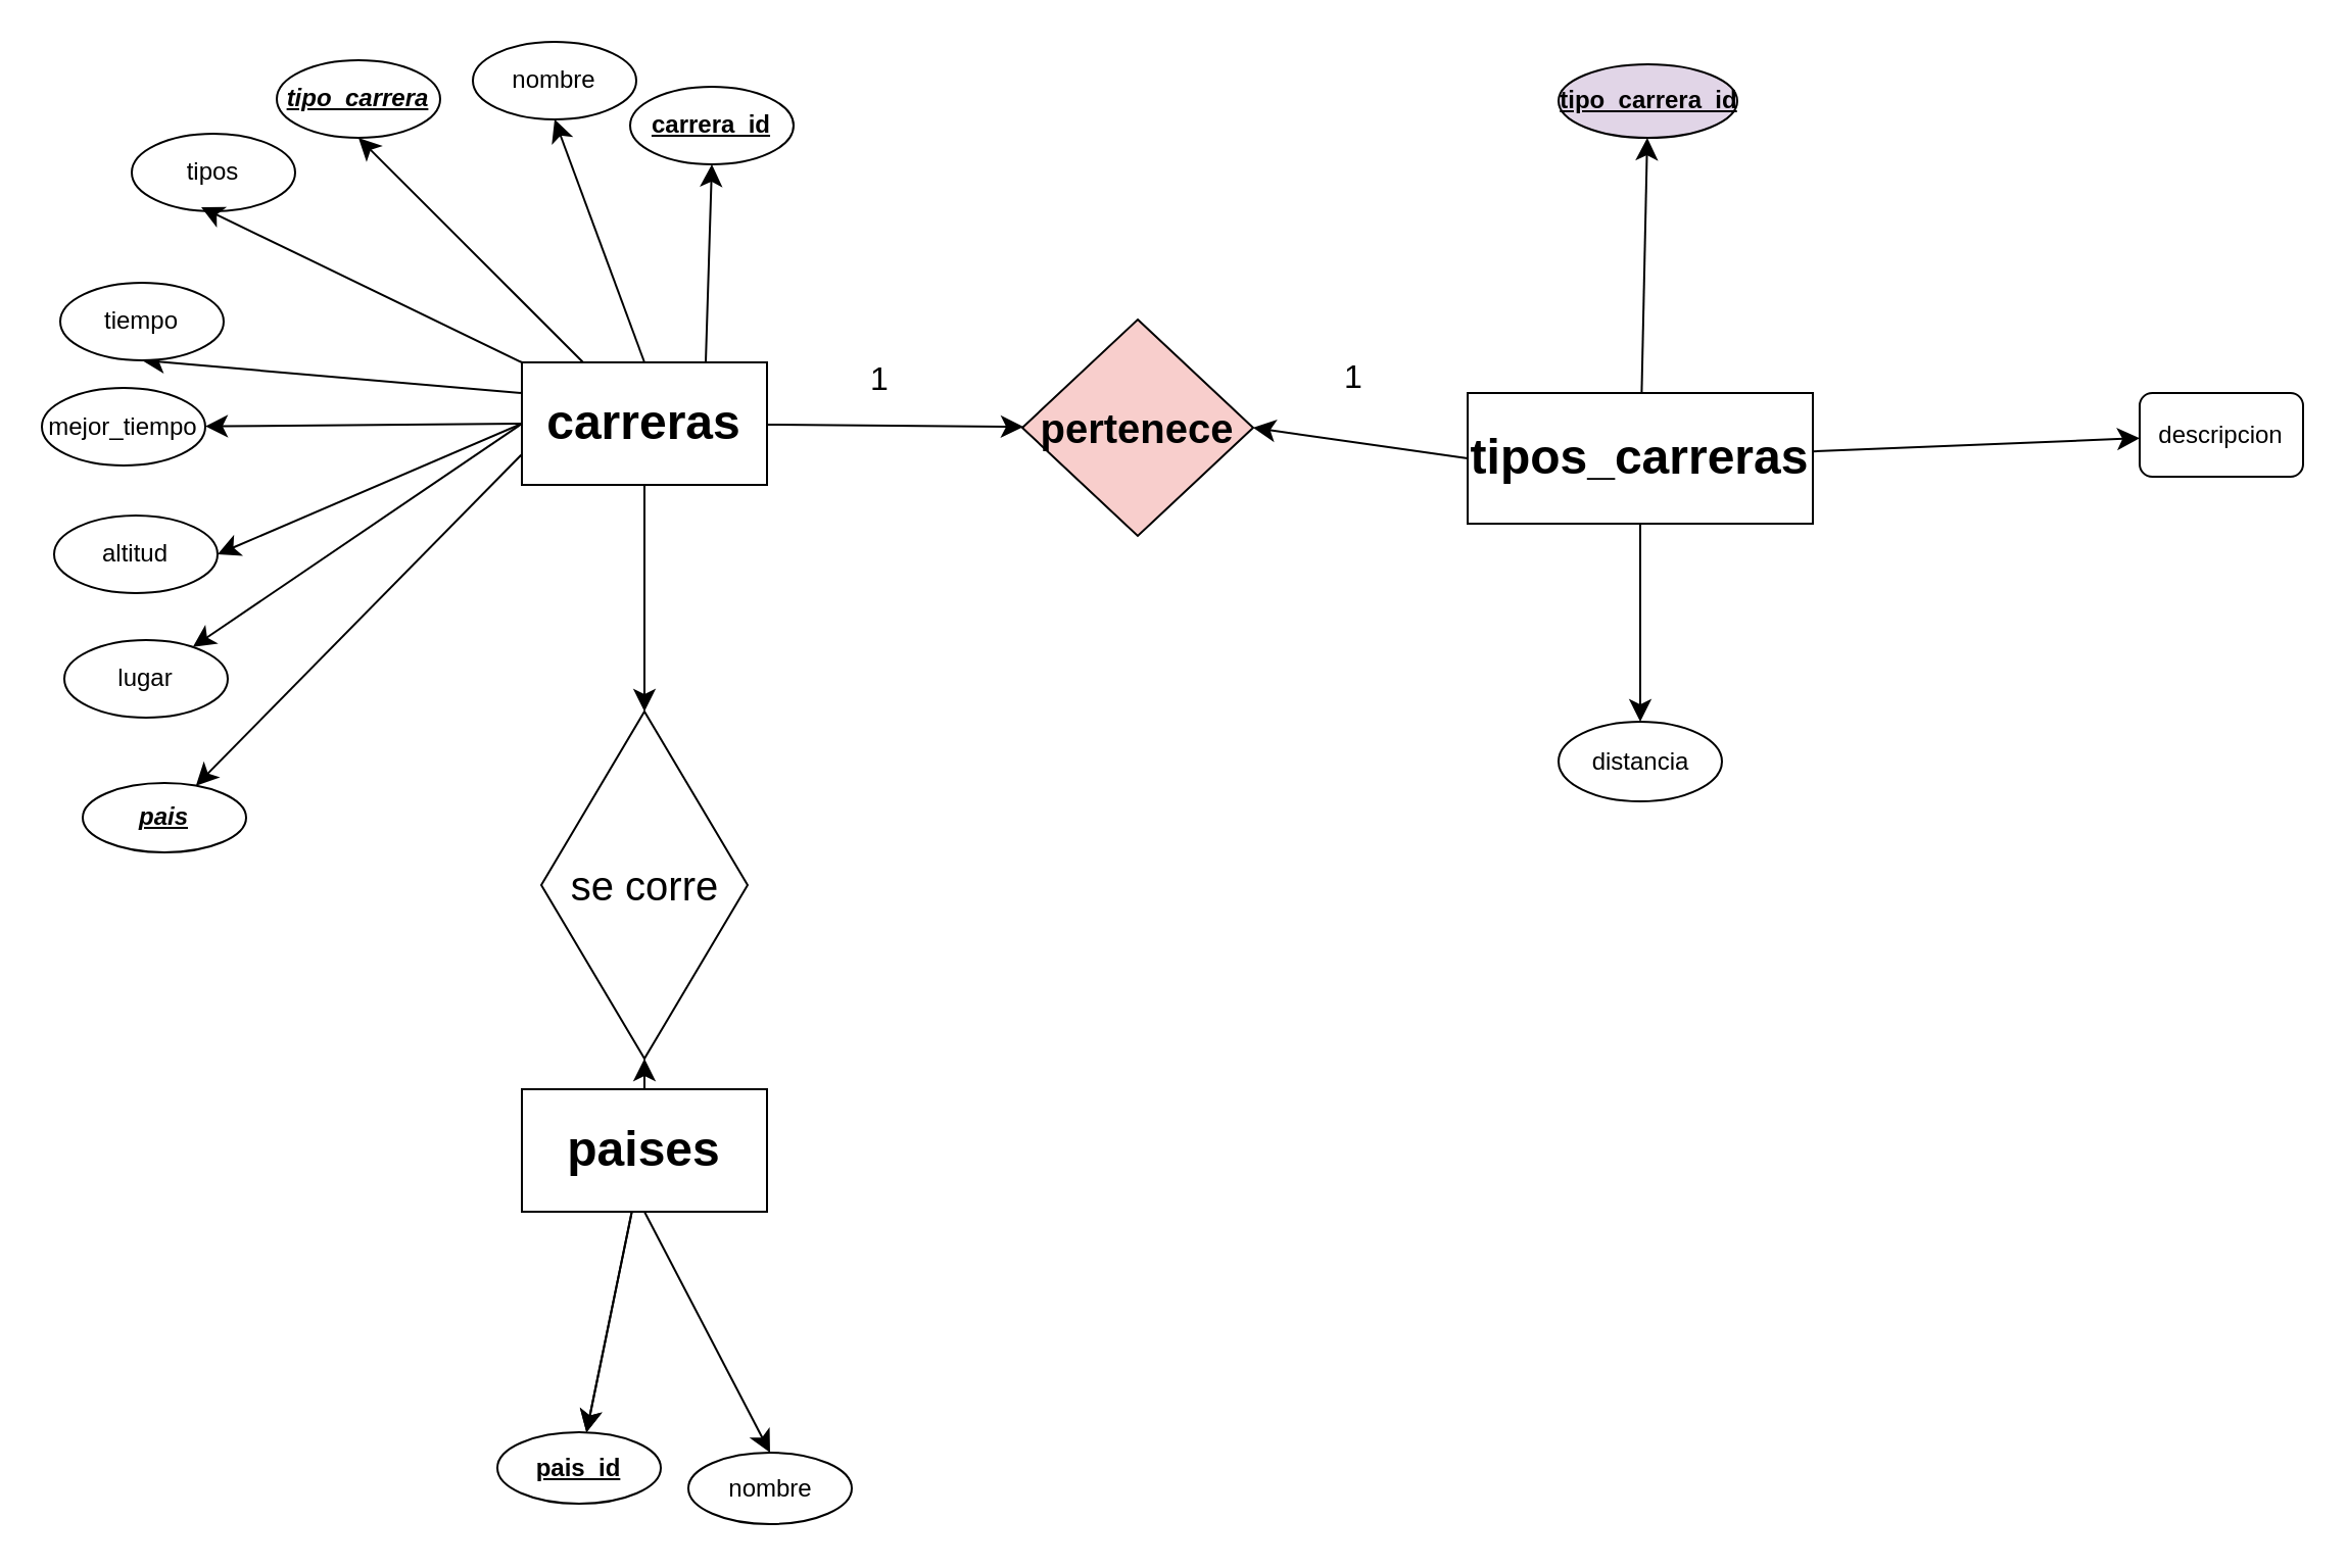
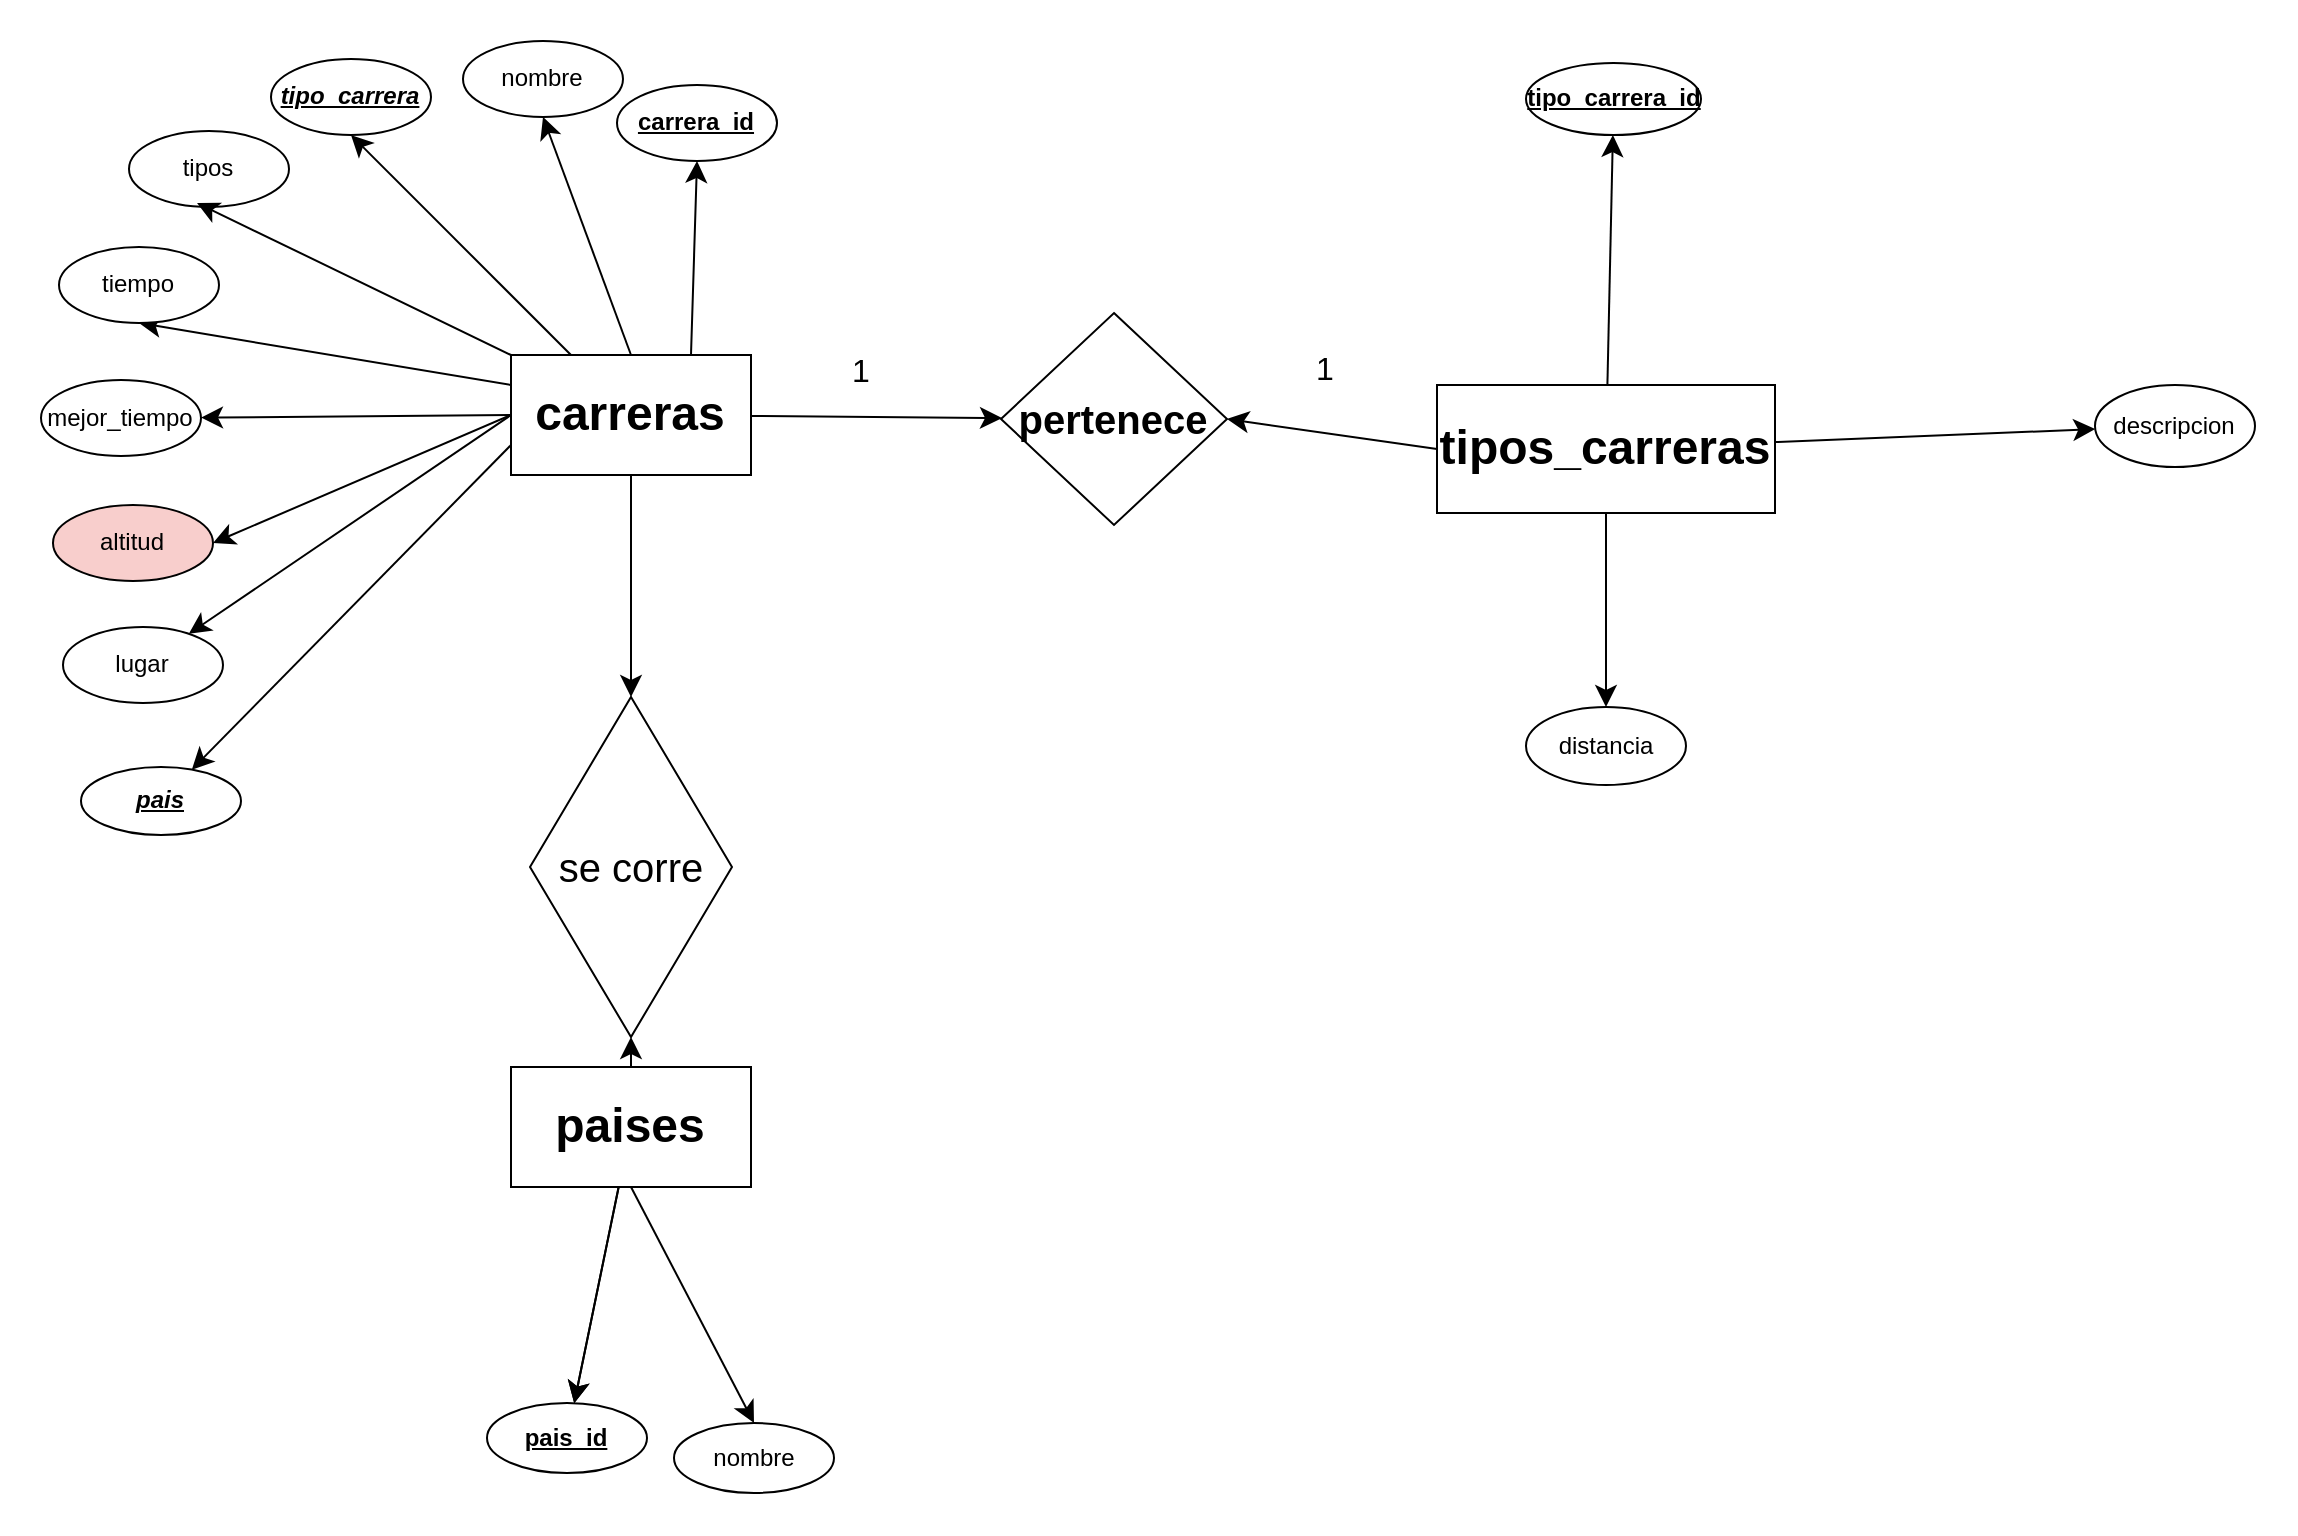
- <mxCell id="39" value="&lt;b&gt;&lt;u&gt;tipo_carrera_id&lt;/u&gt;&lt;/b&gt;" style="ellipse;whiteSpace=wrap;html=1;rounded=0;fillColor=#e1d5e7;" vertex="1" parent="1"><mxGeometry x="762.5" y="31" width="87.5" height="36" as="geometry" /></mxCell>
+ <mxCell id="39" value="&lt;b&gt;&lt;u&gt;tipo_carrera_id&lt;/u&gt;&lt;/b&gt;" style="ellipse;whiteSpace=wrap;html=1;rounded=0;" vertex="1" parent="1"><mxGeometry x="762.5" y="31" width="87.5" height="36" as="geometry" /></mxCell>
- <mxCell id="27" value="tiempo" style="ellipse;whiteSpace=wrap;html=1;rounded=0;" vertex="1" parent="1"><mxGeometry x="29" y="138" width="80" height="38" as="geometry" /></mxCell>
+ <mxCell id="27" value="tiempo" style="ellipse;whiteSpace=wrap;html=1;rounded=0;" vertex="1" parent="1"><mxGeometry x="29" y="123" width="80" height="38" as="geometry" /></mxCell>
- <mxCell id="30" value="&lt;b&gt;&lt;font style=&quot;font-size: 20px;&quot;&gt;pertenece&lt;/font&gt;&lt;/b&gt;" style="rhombus;whiteSpace=wrap;html=1;rounded=0;fillColor=#f8cecc;" vertex="1" parent="1"><mxGeometry x="500" y="156" width="113" height="106" as="geometry" /></mxCell>
+ <mxCell id="30" value="&lt;b&gt;&lt;font style=&quot;font-size: 20px;&quot;&gt;pertenece&lt;/font&gt;&lt;/b&gt;" style="rhombus;whiteSpace=wrap;html=1;rounded=0;" vertex="1" parent="1"><mxGeometry x="500" y="156" width="113" height="106" as="geometry" /></mxCell>
- <mxCell id="40" value="descripcion" style="whiteSpace=wrap;html=1;rounded=1;" vertex="1" parent="1"><mxGeometry x="1047" y="192" width="80" height="41" as="geometry" /></mxCell>
+ <mxCell id="40" value="descripcion" style="ellipse;whiteSpace=wrap;html=1;rounded=0;" vertex="1" parent="1"><mxGeometry x="1047" y="192" width="80" height="41" as="geometry" /></mxCell>
- <mxCell id="25" value="altitud" style="ellipse;whiteSpace=wrap;html=1;rounded=0;" vertex="1" parent="1"><mxGeometry x="26" y="252" width="80" height="38" as="geometry" /></mxCell>
+ <mxCell id="25" value="altitud" style="ellipse;whiteSpace=wrap;html=1;rounded=0;fillColor=#f8cecc;" vertex="1" parent="1"><mxGeometry x="26" y="252" width="80" height="38" as="geometry" /></mxCell>
